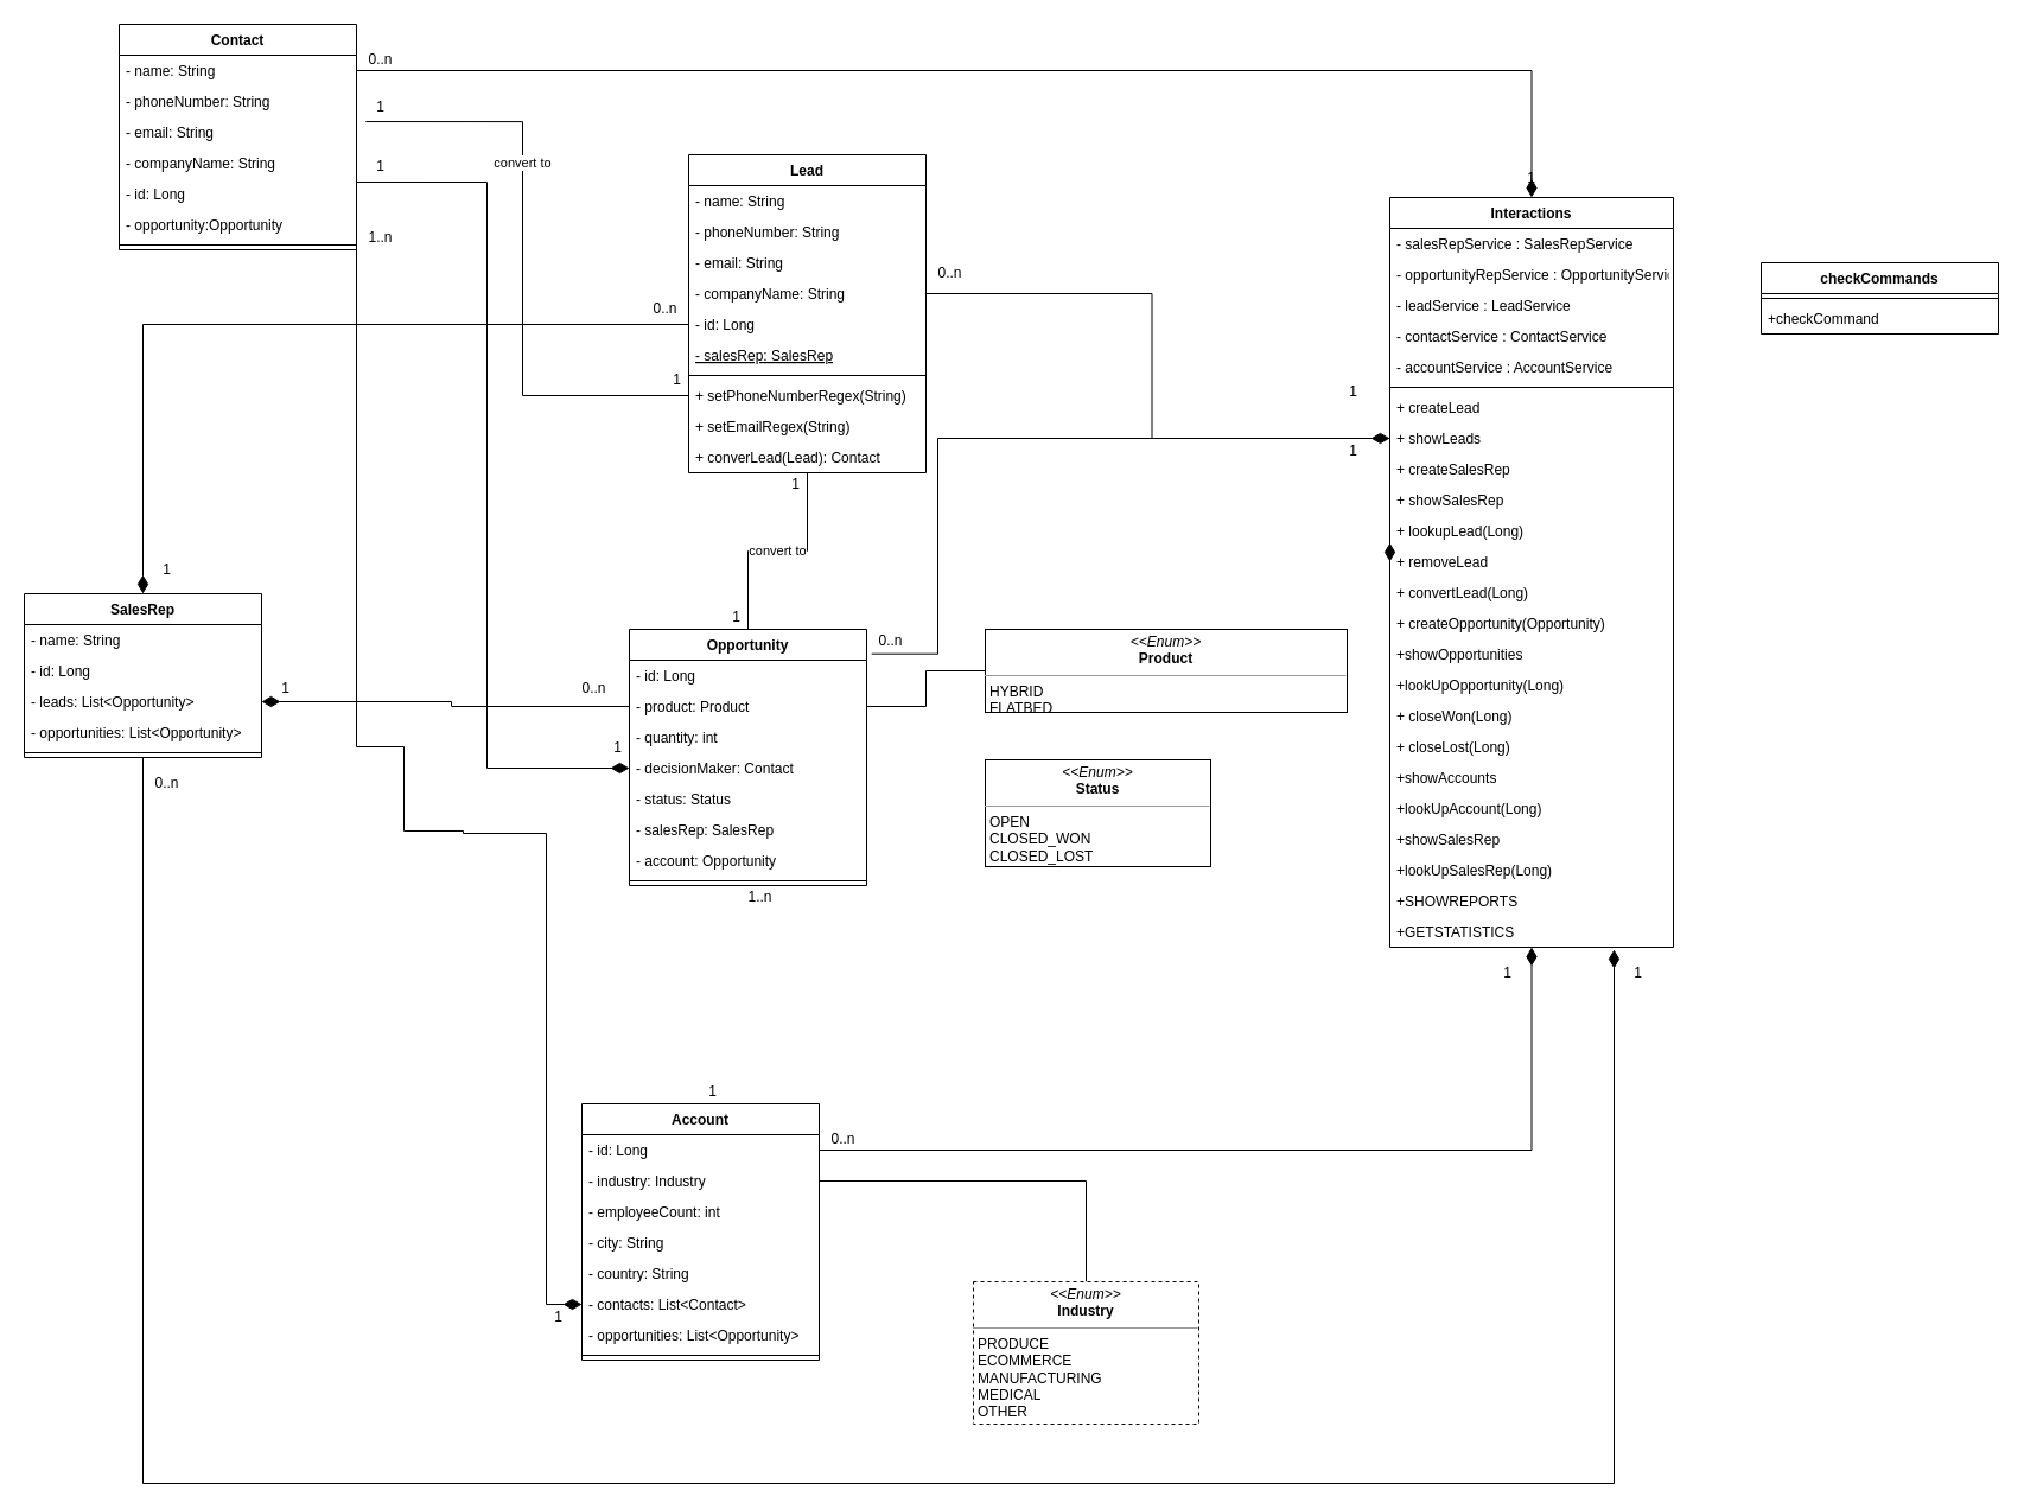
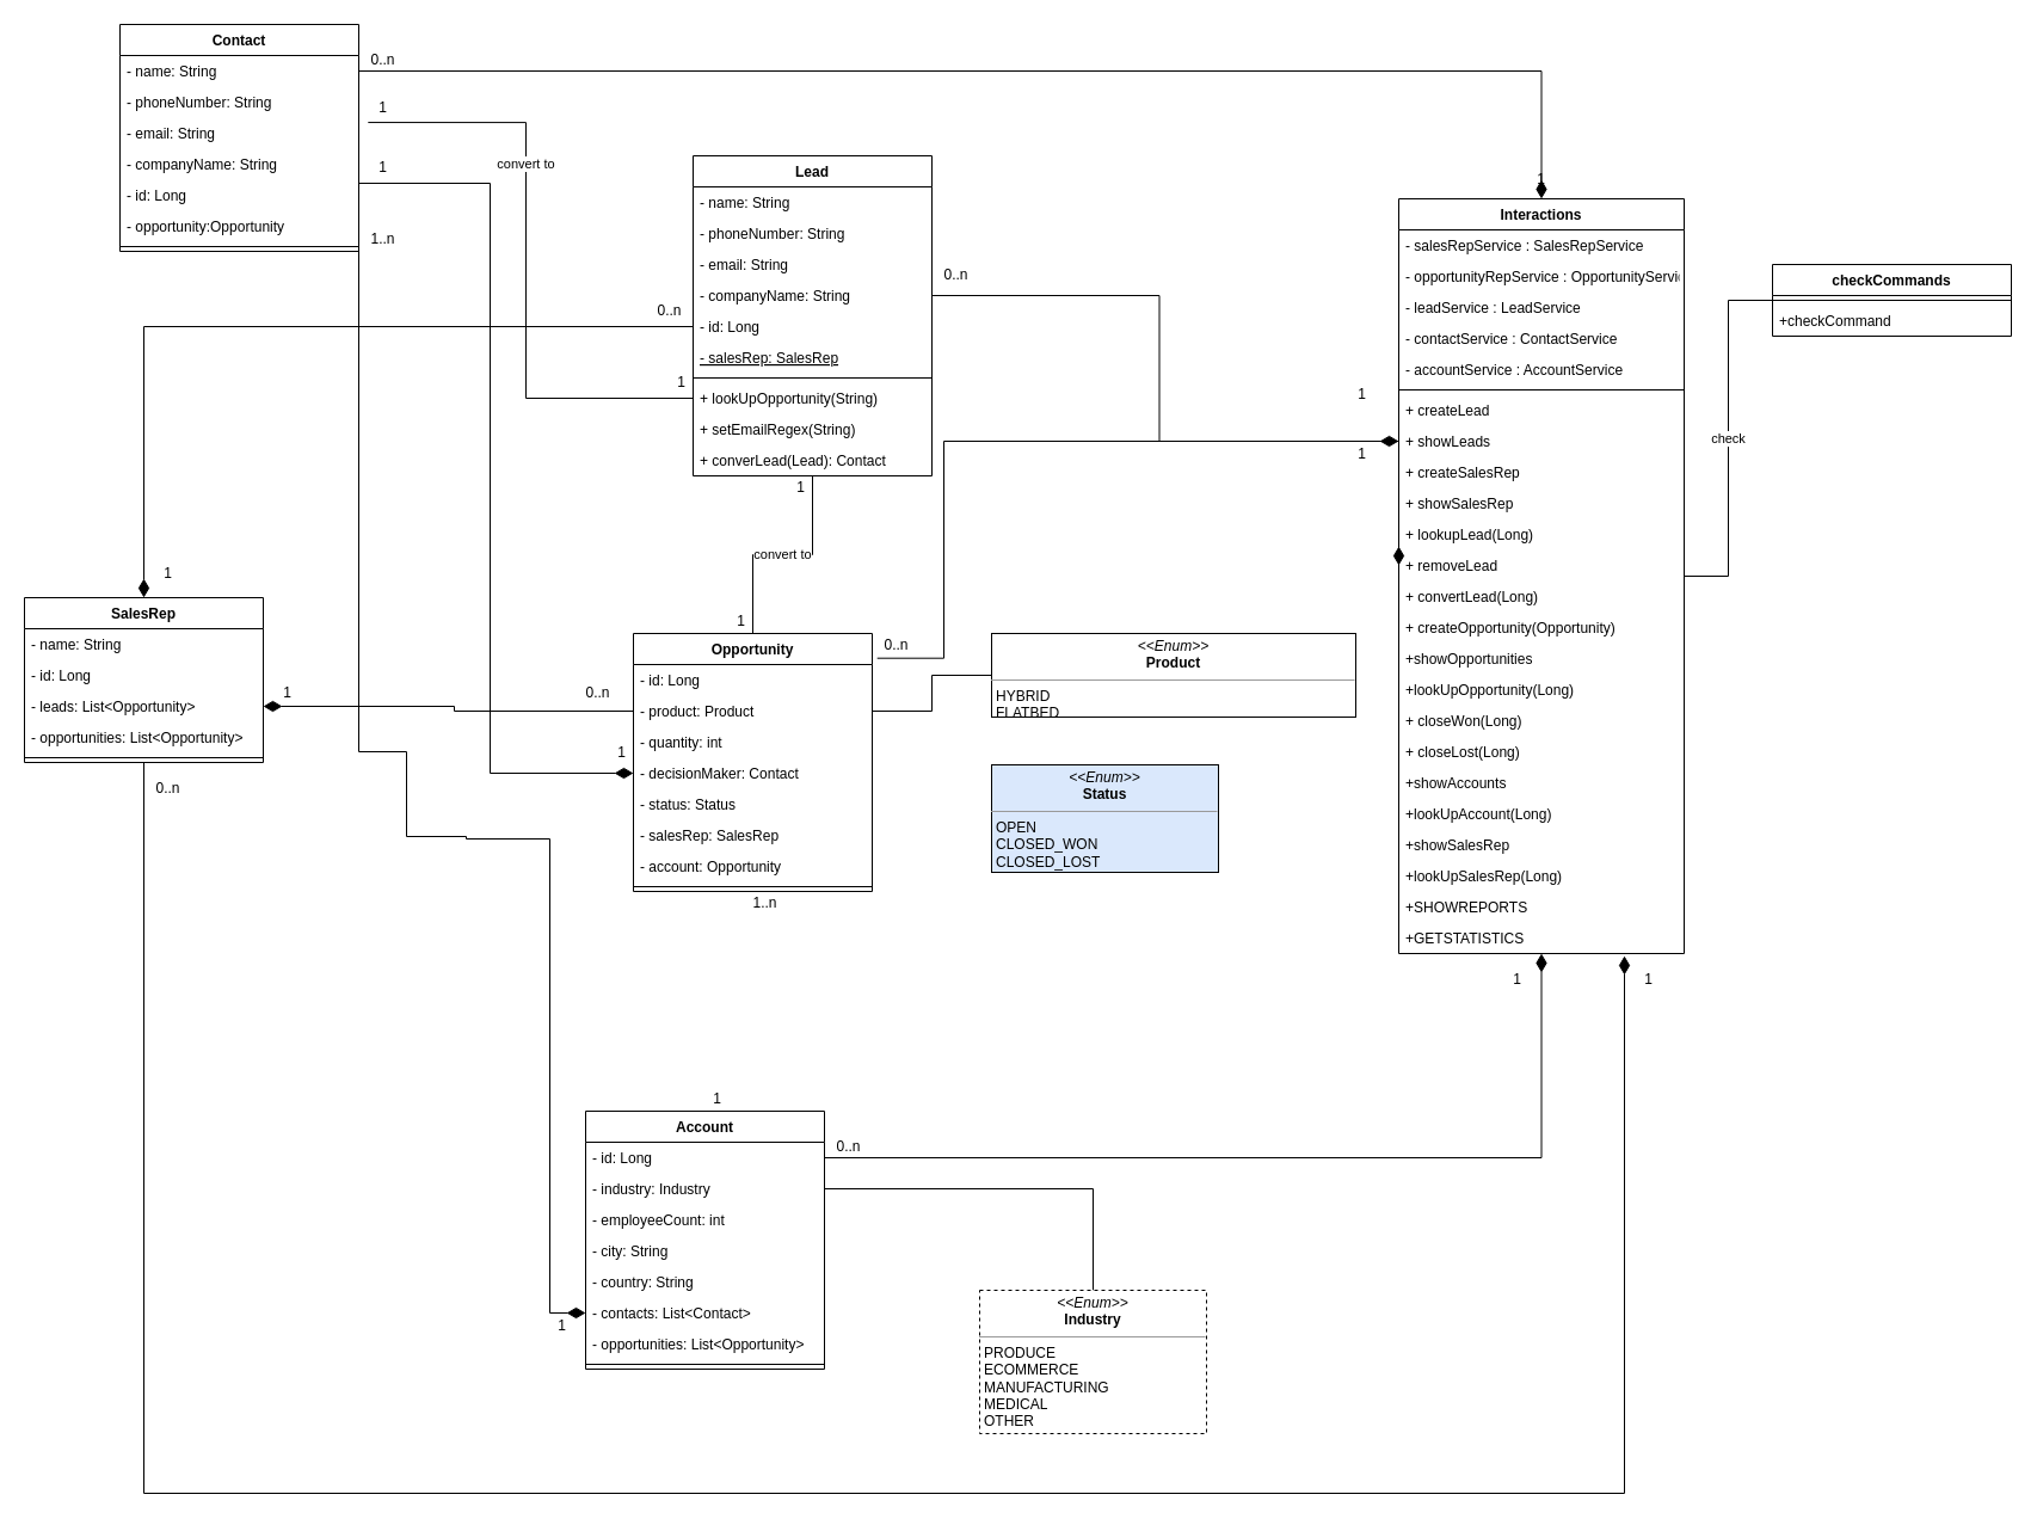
- <mxCell id="13" value="+ setPhoneNumberRegex(String)" style="text;strokeColor=none;fillColor=none;align=left;verticalAlign=top;spacingLeft=4;spacingRight=4;overflow=hidden;rotatable=0;points=[[0,0.5],[1,0.5]];portConstraint=eastwest;" parent="5" vertex="1"><mxGeometry y="190" width="200" height="26" as="geometry" /></mxCell>
+ <mxCell id="13" value="+ lookUpOpportunity(String)" style="text;strokeColor=none;fillColor=none;align=left;verticalAlign=top;spacingLeft=4;spacingRight=4;overflow=hidden;rotatable=0;points=[[0,0.5],[1,0.5]];portConstraint=eastwest;" parent="5" vertex="1"><mxGeometry y="190" width="200" height="26" as="geometry" /></mxCell>
+ <mxCell id="96" value="check" style="edgeStyle=orthogonalEdgeStyle;rounded=0;orthogonalLoop=1;jettySize=auto;html=1;endArrow=none;endFill=0;startSize=13;endSize=13;" parent="1" source="97" target="65" edge="1"><mxGeometry relative="1" as="geometry" /></mxCell>
- <mxCell id="27" value="&lt;p style=&quot;margin: 0px ; margin-top: 4px ; text-align: center&quot;&gt;&lt;i&gt;&amp;lt;&amp;lt;Enum&amp;gt;&amp;gt;&lt;/i&gt;&lt;br&gt;&lt;b&gt;Status&lt;/b&gt;&lt;/p&gt;&lt;hr size=&quot;1&quot;&gt;&lt;p style=&quot;margin: 0px ; margin-left: 4px&quot;&gt;OPEN&lt;/p&gt;&lt;p style=&quot;margin: 0px ; margin-left: 4px&quot;&gt;CLOSED_WON&lt;/p&gt;&lt;p style=&quot;margin: 0px ; margin-left: 4px&quot;&gt;CLOSED_LOST&lt;/p&gt;&lt;p style=&quot;margin: 0px ; margin-left: 4px&quot;&gt;&lt;br&gt;&lt;/p&gt;" style="verticalAlign=top;align=left;overflow=fill;fontSize=12;fontFamily=Helvetica;html=1;" parent="1" vertex="1"><mxGeometry x="830" y="640" width="190" height="90" as="geometry" /></mxCell>
+ <mxCell id="27" value="&lt;p style=&quot;margin: 0px ; margin-top: 4px ; text-align: center&quot;&gt;&lt;i&gt;&amp;lt;&amp;lt;Enum&amp;gt;&amp;gt;&lt;/i&gt;&lt;br&gt;&lt;b&gt;Status&lt;/b&gt;&lt;/p&gt;&lt;hr size=&quot;1&quot;&gt;&lt;p style=&quot;margin: 0px ; margin-left: 4px&quot;&gt;OPEN&lt;/p&gt;&lt;p style=&quot;margin: 0px ; margin-left: 4px&quot;&gt;CLOSED_WON&lt;/p&gt;&lt;p style=&quot;margin: 0px ; margin-left: 4px&quot;&gt;CLOSED_LOST&lt;/p&gt;&lt;p style=&quot;margin: 0px ; margin-left: 4px&quot;&gt;&lt;br&gt;&lt;/p&gt;" style="verticalAlign=top;align=left;overflow=fill;fontSize=12;fontFamily=Helvetica;html=1;fillColor=#dae8fc;" parent="1" vertex="1"><mxGeometry x="830" y="640" width="190" height="90" as="geometry" /></mxCell>
